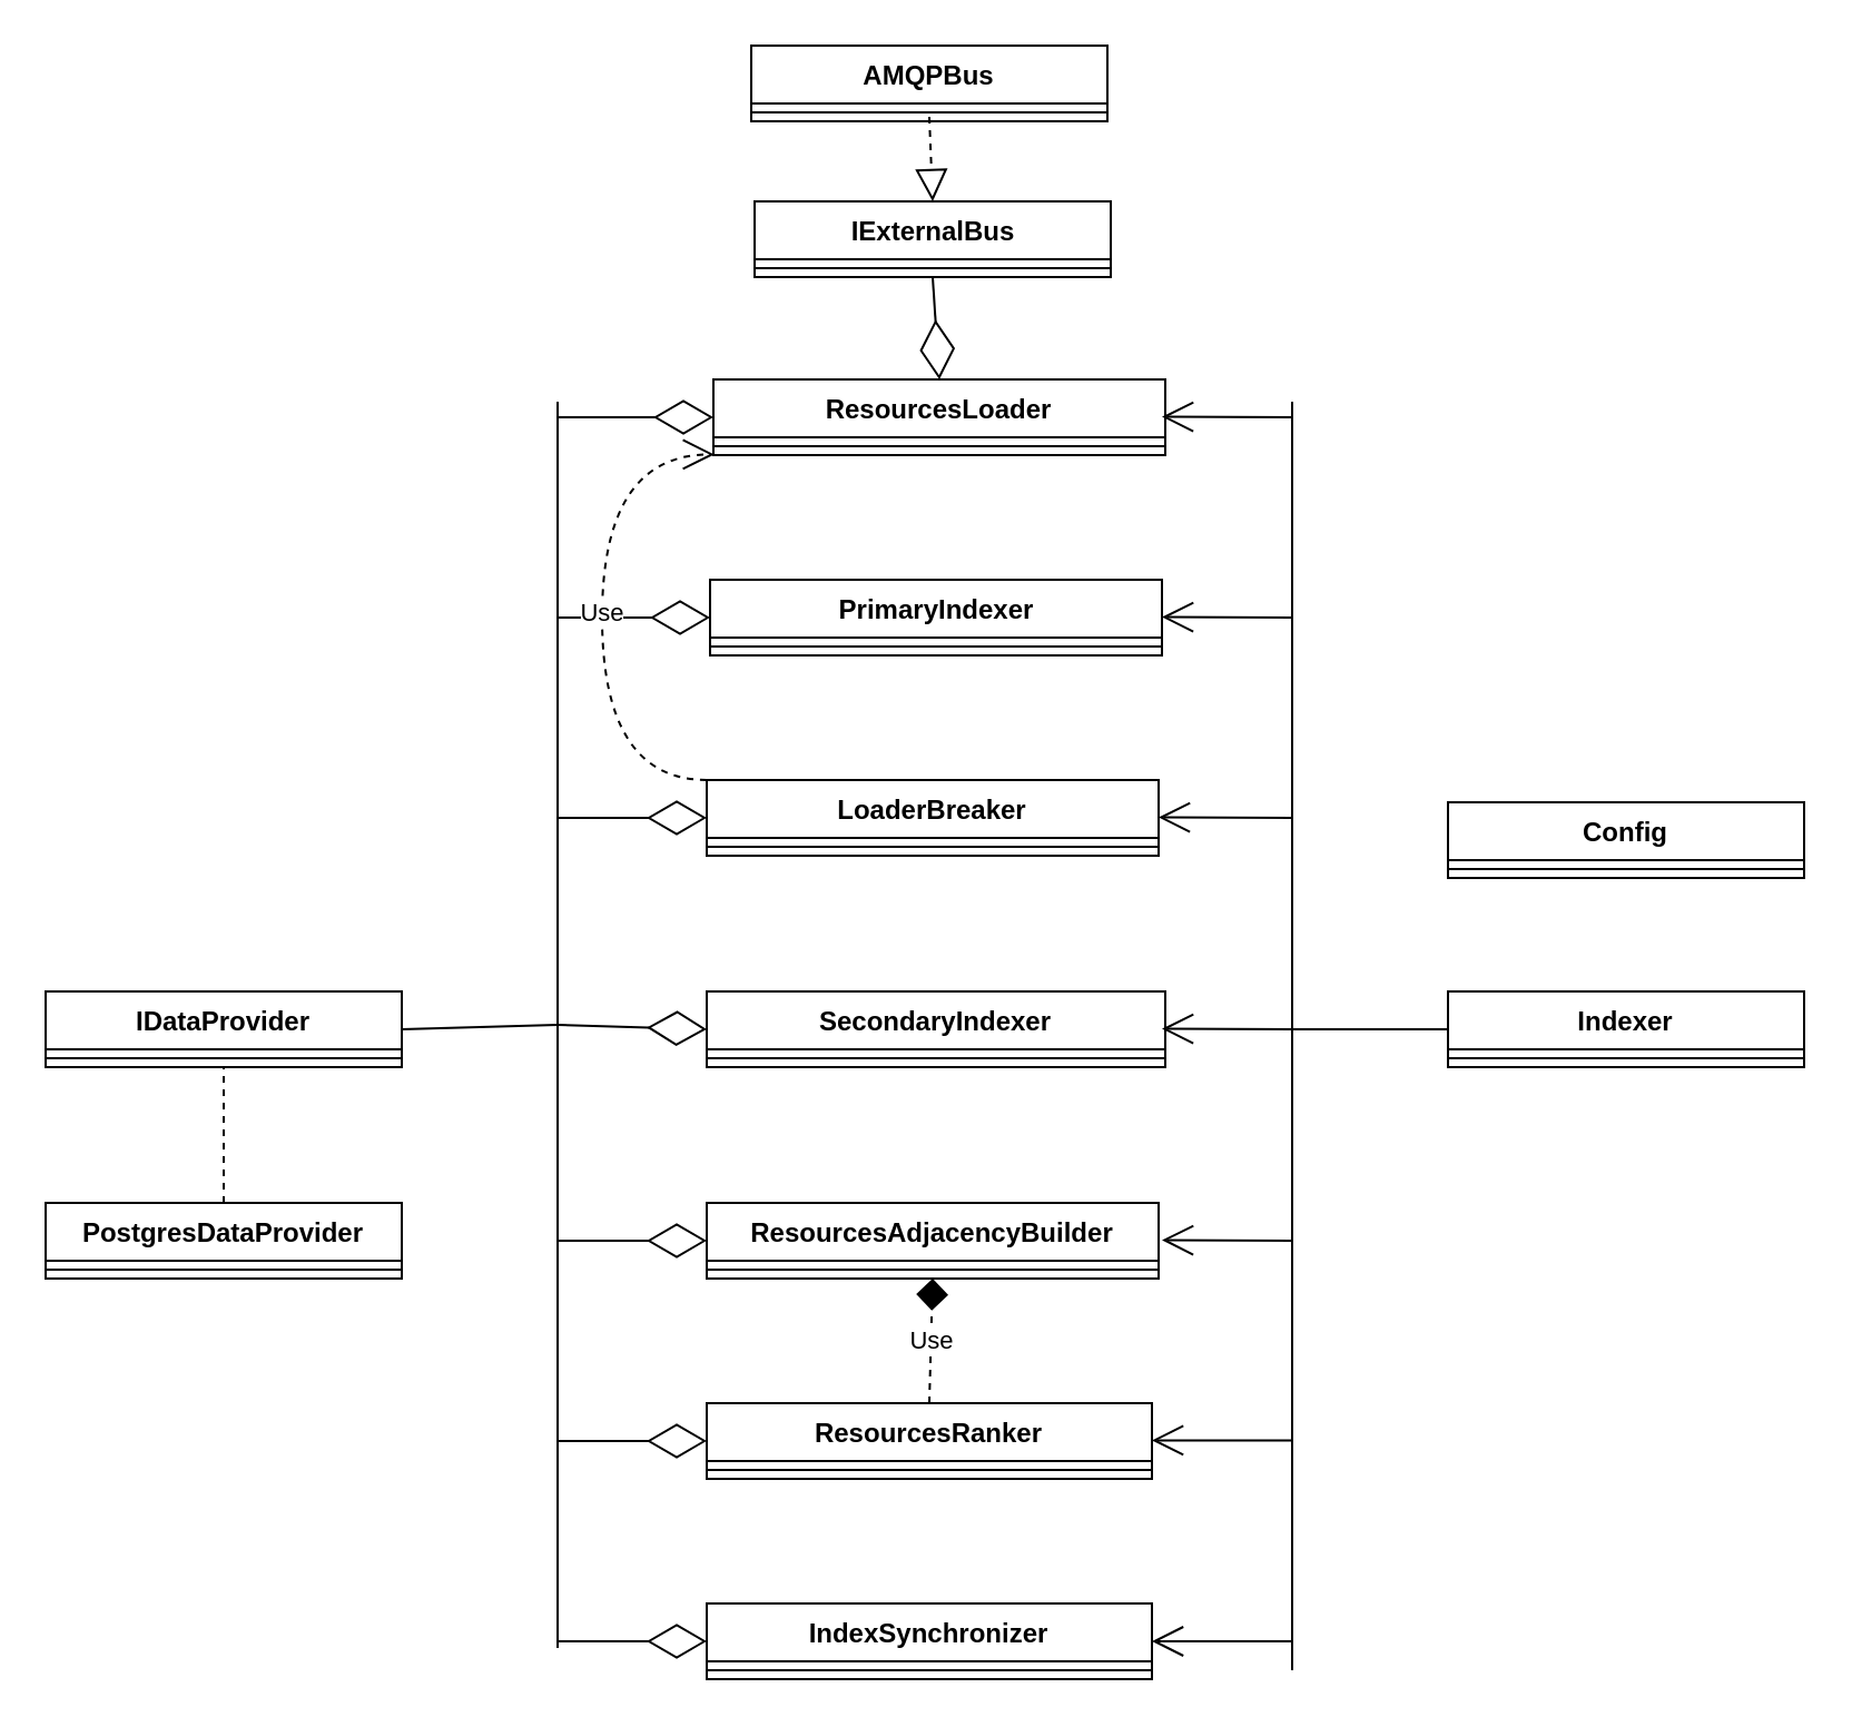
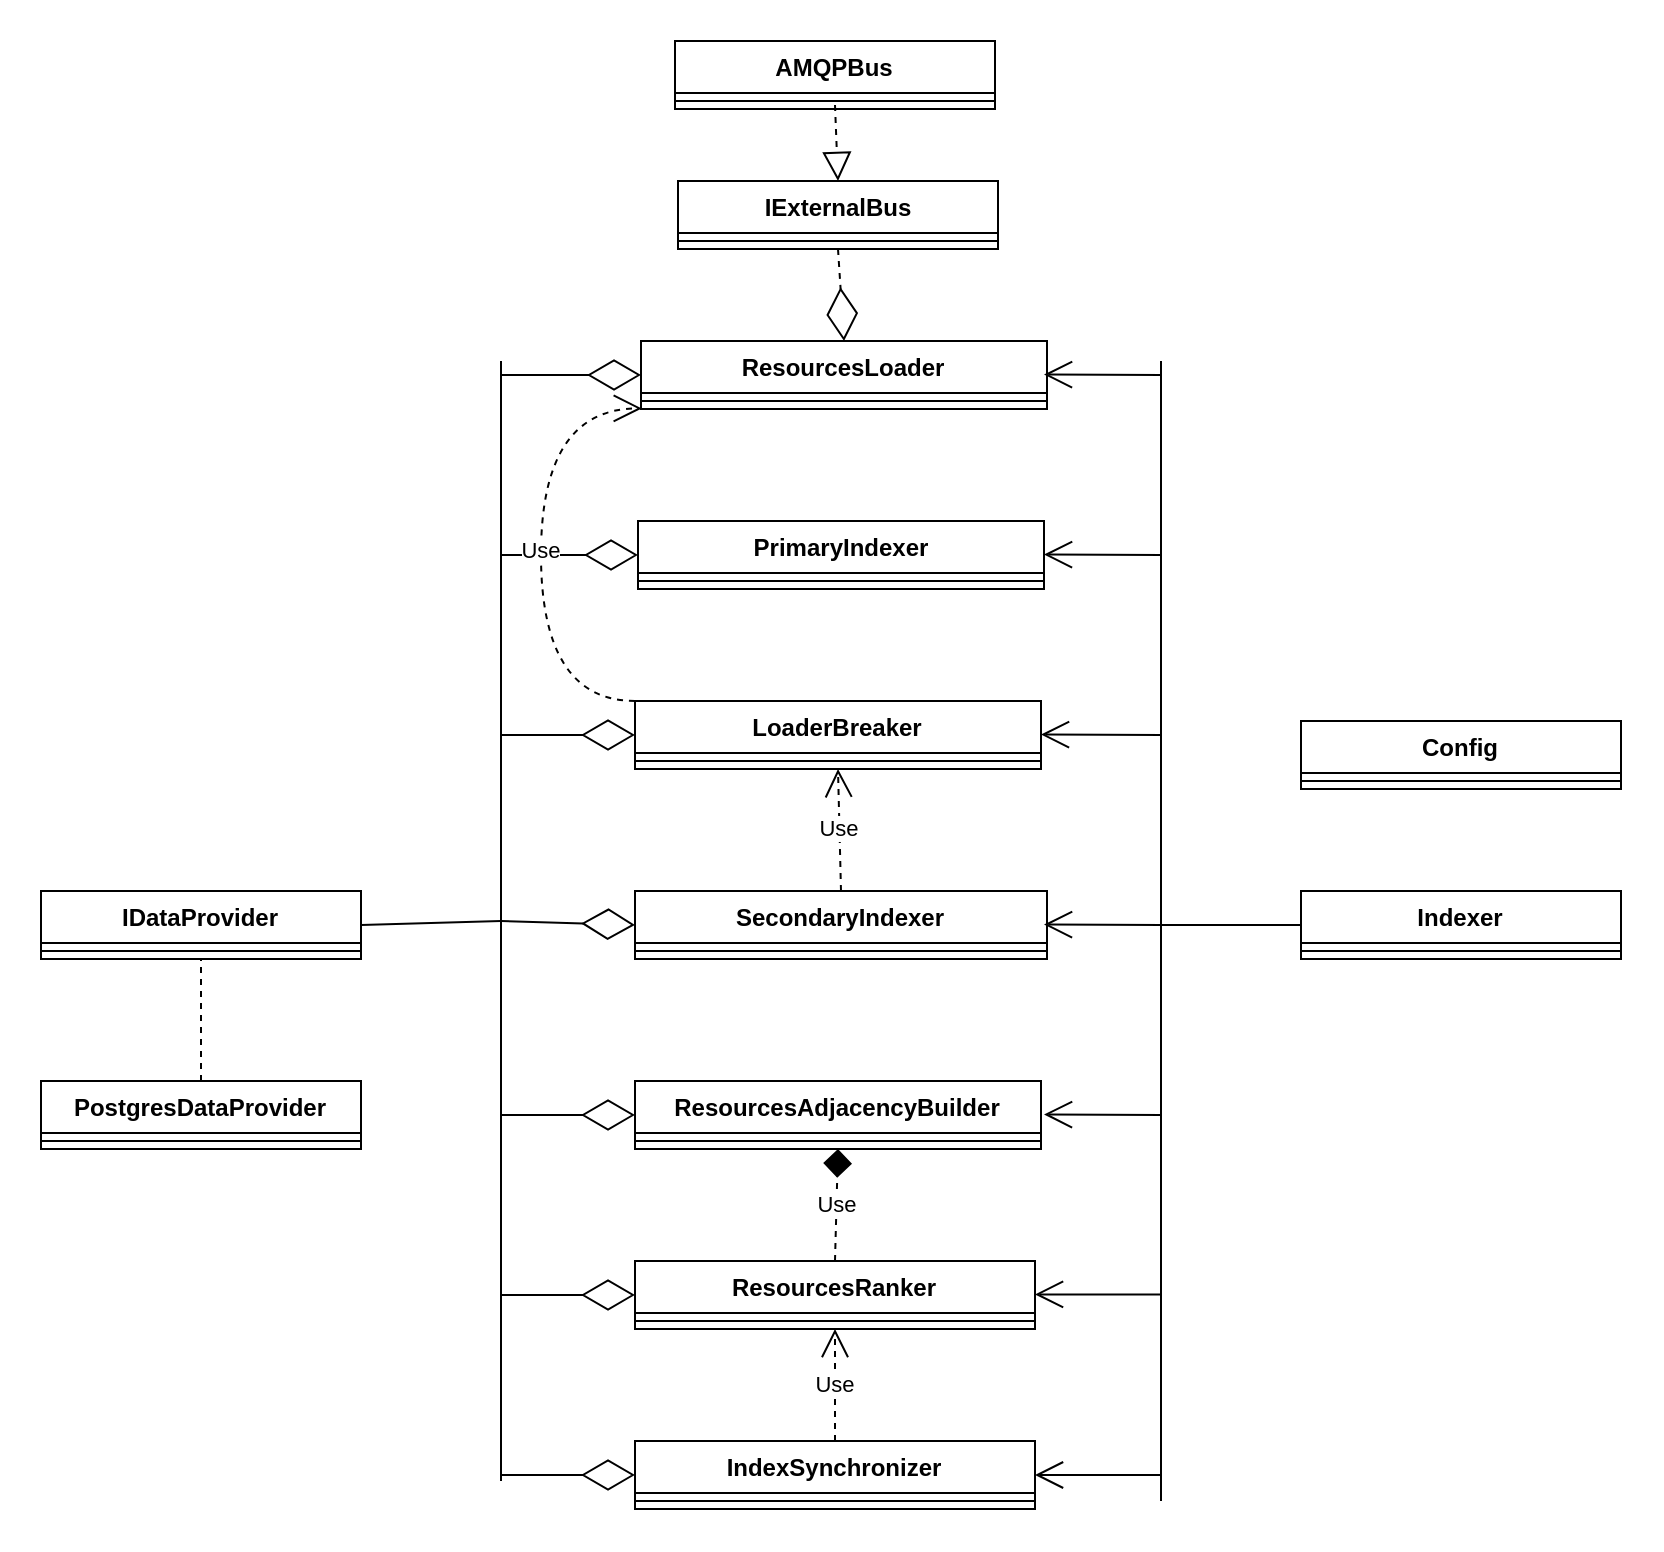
- <mxCell id="30" value="" style="endArrow=diamondThin;endFill=0;endSize=24;html=1;rounded=0;exitX=0.5;exitY=1;exitDx=0;exitDy=0;entryX=0.5;entryY=0;entryDx=0;entryDy=0;" edge="1" parent="1" source="2" target="8"><mxGeometry width="160" relative="1" as="geometry"><mxPoint x="560" y="540" as="sourcePoint" /><mxPoint x="720" y="540" as="targetPoint" /></mxGeometry></mxCell>
+ <mxCell id="30" value="" style="endArrow=diamondThin;endFill=0;endSize=24;html=1;rounded=0;exitX=0.5;exitY=1;exitDx=0;exitDy=0;entryX=0.5;entryY=0;entryDx=0;entryDy=0;dashed=1;" edge="1" parent="1" source="2" target="8"><mxGeometry width="160" relative="1" as="geometry"><mxPoint x="560" y="540" as="sourcePoint" /><mxPoint x="720" y="540" as="targetPoint" /></mxGeometry></mxCell>
+ <mxCell id="41" value="Use" style="endArrow=open;endSize=12;dashed=1;html=1;rounded=0;entryX=0.5;entryY=1;entryDx=0;entryDy=0;exitX=0.5;exitY=0;exitDx=0;exitDy=0;" edge="1" parent="1" source="14" target="12"><mxGeometry width="160" relative="1" as="geometry"><mxPoint x="560" y="500" as="sourcePoint" /><mxPoint x="720" y="500" as="targetPoint" /></mxGeometry></mxCell>
+ <mxCell id="52" value="Use" style="endArrow=open;endSize=12;dashed=1;html=1;rounded=0;entryX=0.5;entryY=1;entryDx=0;entryDy=0;exitX=0.5;exitY=0;exitDx=0;exitDy=0;" edge="1" parent="1" source="20" target="18"><mxGeometry width="160" relative="1" as="geometry"><mxPoint x="600" y="640" as="sourcePoint" /><mxPoint x="760" y="640" as="targetPoint" /></mxGeometry></mxCell>
